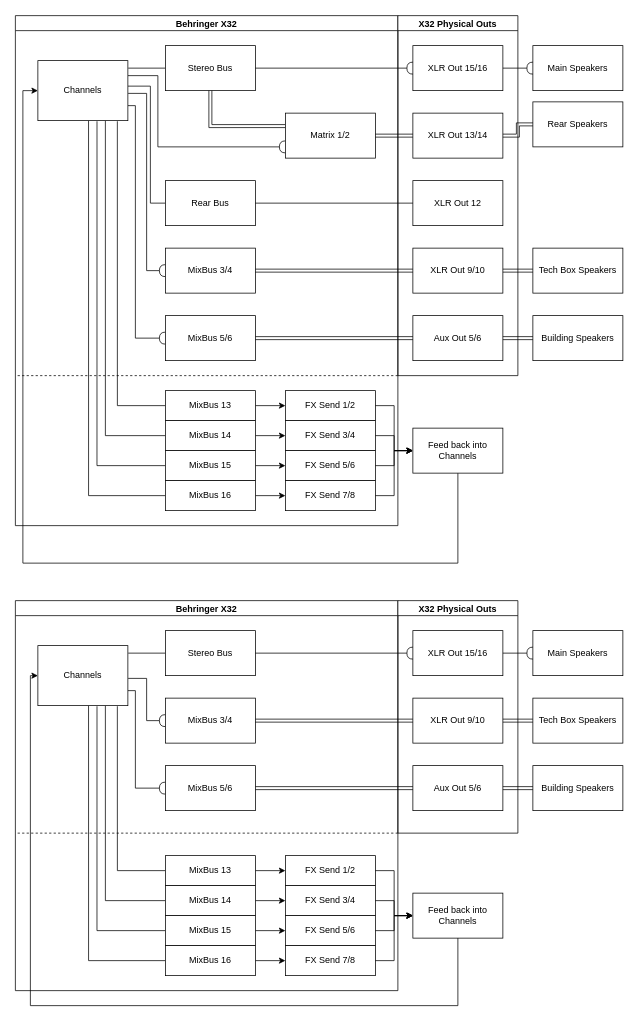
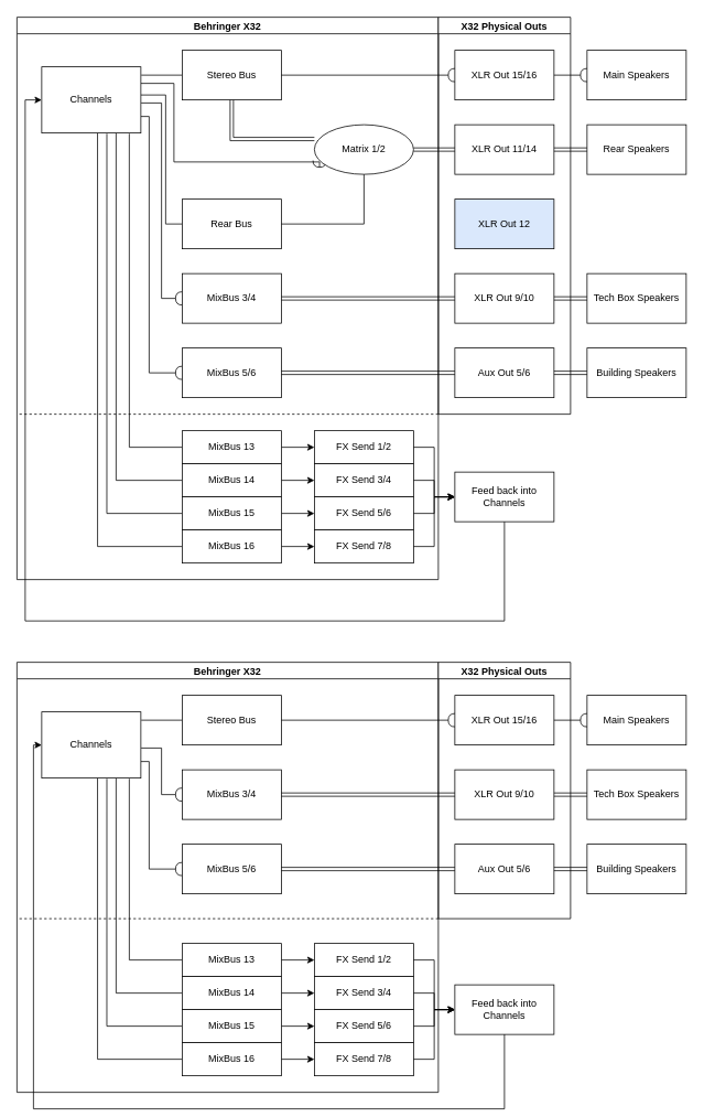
- <mxCell id="45" value="Rear Speakers" style="rounded=0;whiteSpace=wrap;html=1;" vertex="1" parent="1"><mxGeometry x="710" y="135" width="120" height="60" as="geometry" /></mxCell>
+ <mxCell id="45" value="Rear Speakers" style="rounded=0;whiteSpace=wrap;html=1;" vertex="1" parent="1"><mxGeometry x="710" y="150" width="120" height="60" as="geometry" /></mxCell>
- <mxCell id="18" value="&lt;div&gt;Matrix 1/2&lt;/div&gt;" style="rounded=0;whiteSpace=wrap;html=1;" vertex="1" parent="2"><mxGeometry x="360" y="130" width="120" height="60" as="geometry" /></mxCell>
+ <mxCell id="18" value="&lt;div&gt;Matrix 1/2&lt;/div&gt;" style="ellipse;whiteSpace=wrap;html=1;" vertex="1" parent="2"><mxGeometry x="360" y="130" width="120" height="60" as="geometry" /></mxCell>
- <mxCell id="33" value="XLR Out 13/14" style="rounded=0;whiteSpace=wrap;html=1;" vertex="1" parent="31"><mxGeometry x="20" y="130" width="120" height="60" as="geometry" /></mxCell>
+ <mxCell id="33" value="XLR Out 11/14" style="rounded=0;whiteSpace=wrap;html=1;" vertex="1" parent="31"><mxGeometry x="20" y="130" width="120" height="60" as="geometry" /></mxCell>
- <mxCell id="39" style="edgeStyle=orthogonalEdgeStyle;rounded=0;orthogonalLoop=1;jettySize=auto;html=1;exitX=1;exitY=0.5;exitDx=0;exitDy=0;entryX=0;entryY=0.5;entryDx=0;entryDy=0;endArrow=none;endFill=0;" edge="1" target="34" source="15" parent="2"><mxGeometry relative="1" as="geometry"><mxPoint x="121" y="167" as="sourcePoint" /></mxGeometry></mxCell>
+ <mxCell id="39" style="edgeStyle=orthogonalEdgeStyle;rounded=0;orthogonalLoop=1;jettySize=auto;html=1;exitX=1;exitY=0.5;exitDx=0;exitDy=0;endArrow=none;endFill=0;" edge="1" target="18" source="15" parent="2"><mxGeometry relative="1" as="geometry"><mxPoint x="121" y="167" as="sourcePoint" /></mxGeometry></mxCell>
- <mxCell id="34" value="XLR Out 12" style="rounded=0;whiteSpace=wrap;html=1;" vertex="1" parent="31"><mxGeometry x="20" y="220" width="120" height="60" as="geometry" /></mxCell>
+ <mxCell id="34" value="XLR Out 12" style="rounded=0;whiteSpace=wrap;html=1;fillColor=#dae8fc;" vertex="1" parent="31"><mxGeometry x="20" y="220" width="120" height="60" as="geometry" /></mxCell>
